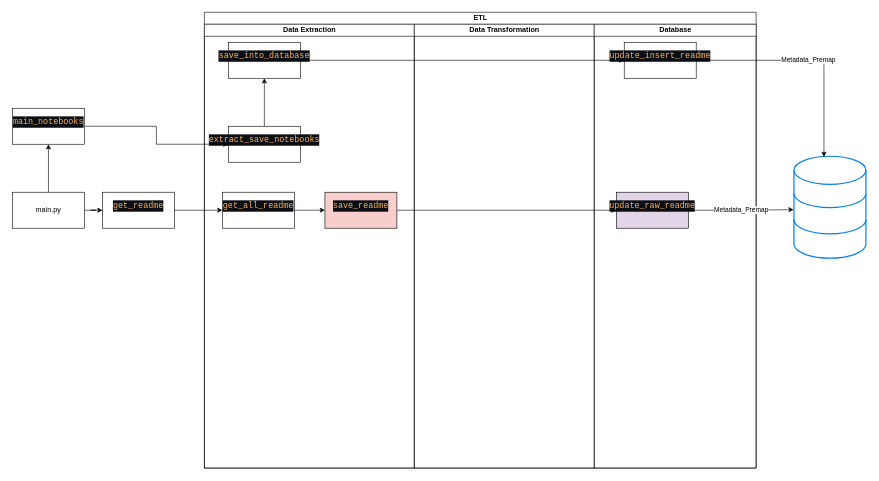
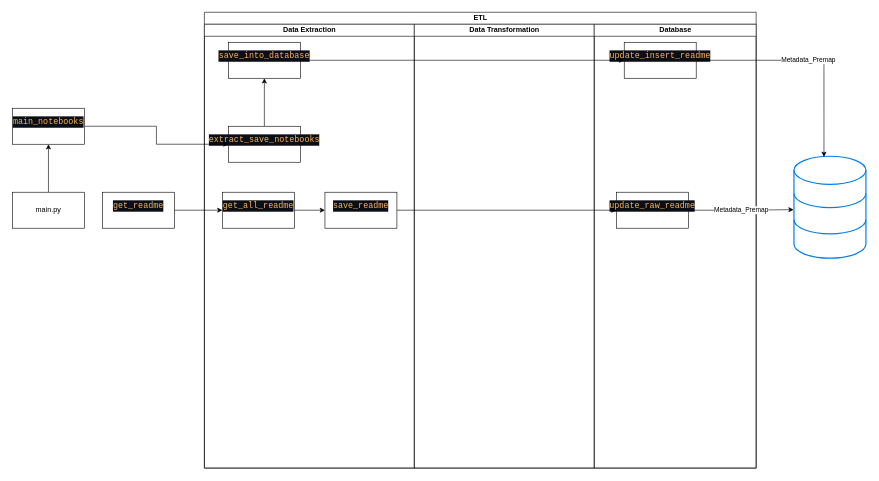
- <mxCell id="3" value="" style="edgeStyle=orthogonalEdgeStyle;rounded=0;orthogonalLoop=1;jettySize=auto;html=1;" edge="1" parent="1" source="4" target="24"><mxGeometry relative="1" as="geometry" /></mxCell>
- <mxCell id="12" value="&#10;&lt;div style=&quot;color: #bfbdb6;background-color: #0b0e14;font-family: Consolas, 'Courier New', monospace;font-weight: normal;font-size: 14px;line-height: 19px;white-space: pre;&quot;&gt;&lt;div&gt;&lt;span style=&quot;color: #ffb454;&quot;&gt;save_readme&lt;/span&gt;&lt;/div&gt;&lt;/div&gt;&#10;&#10;" style="whiteSpace=wrap;html=1;rounded=0;fillColor=#f8cecc;" vertex="1" parent="6"><mxGeometry x="201" y="280" width="120" height="60" as="geometry" /></mxCell>
+ <mxCell id="12" value="&#10;&lt;div style=&quot;color: #bfbdb6;background-color: #0b0e14;font-family: Consolas, 'Courier New', monospace;font-weight: normal;font-size: 14px;line-height: 19px;white-space: pre;&quot;&gt;&lt;div&gt;&lt;span style=&quot;color: #ffb454;&quot;&gt;save_readme&lt;/span&gt;&lt;/div&gt;&lt;/div&gt;&#10;&#10;" style="whiteSpace=wrap;html=1;rounded=0;" vertex="1" parent="6"><mxGeometry x="201" y="280" width="120" height="60" as="geometry" /></mxCell>
- <mxCell id="14" value="&#10;&lt;div style=&quot;color: #bfbdb6;background-color: #0b0e14;font-family: Consolas, 'Courier New', monospace;font-weight: normal;font-size: 14px;line-height: 19px;white-space: pre;&quot;&gt;&lt;div&gt;&lt;span style=&quot;color: #ffb454;&quot;&gt;update_raw_readme&lt;/span&gt;&lt;/div&gt;&lt;/div&gt;&#10;&#10;" style="whiteSpace=wrap;html=1;rounded=0;fillColor=#e1d5e7;" vertex="1" parent="13"><mxGeometry x="337" y="280" width="120" height="60" as="geometry" /></mxCell>
+ <mxCell id="14" value="&#10;&lt;div style=&quot;color: #bfbdb6;background-color: #0b0e14;font-family: Consolas, 'Courier New', monospace;font-weight: normal;font-size: 14px;line-height: 19px;white-space: pre;&quot;&gt;&lt;div&gt;&lt;span style=&quot;color: #ffb454;&quot;&gt;update_raw_readme&lt;/span&gt;&lt;/div&gt;&lt;/div&gt;&#10;&#10;" style="whiteSpace=wrap;html=1;rounded=0;" vertex="1" parent="13"><mxGeometry x="337" y="280" width="120" height="60" as="geometry" /></mxCell>
